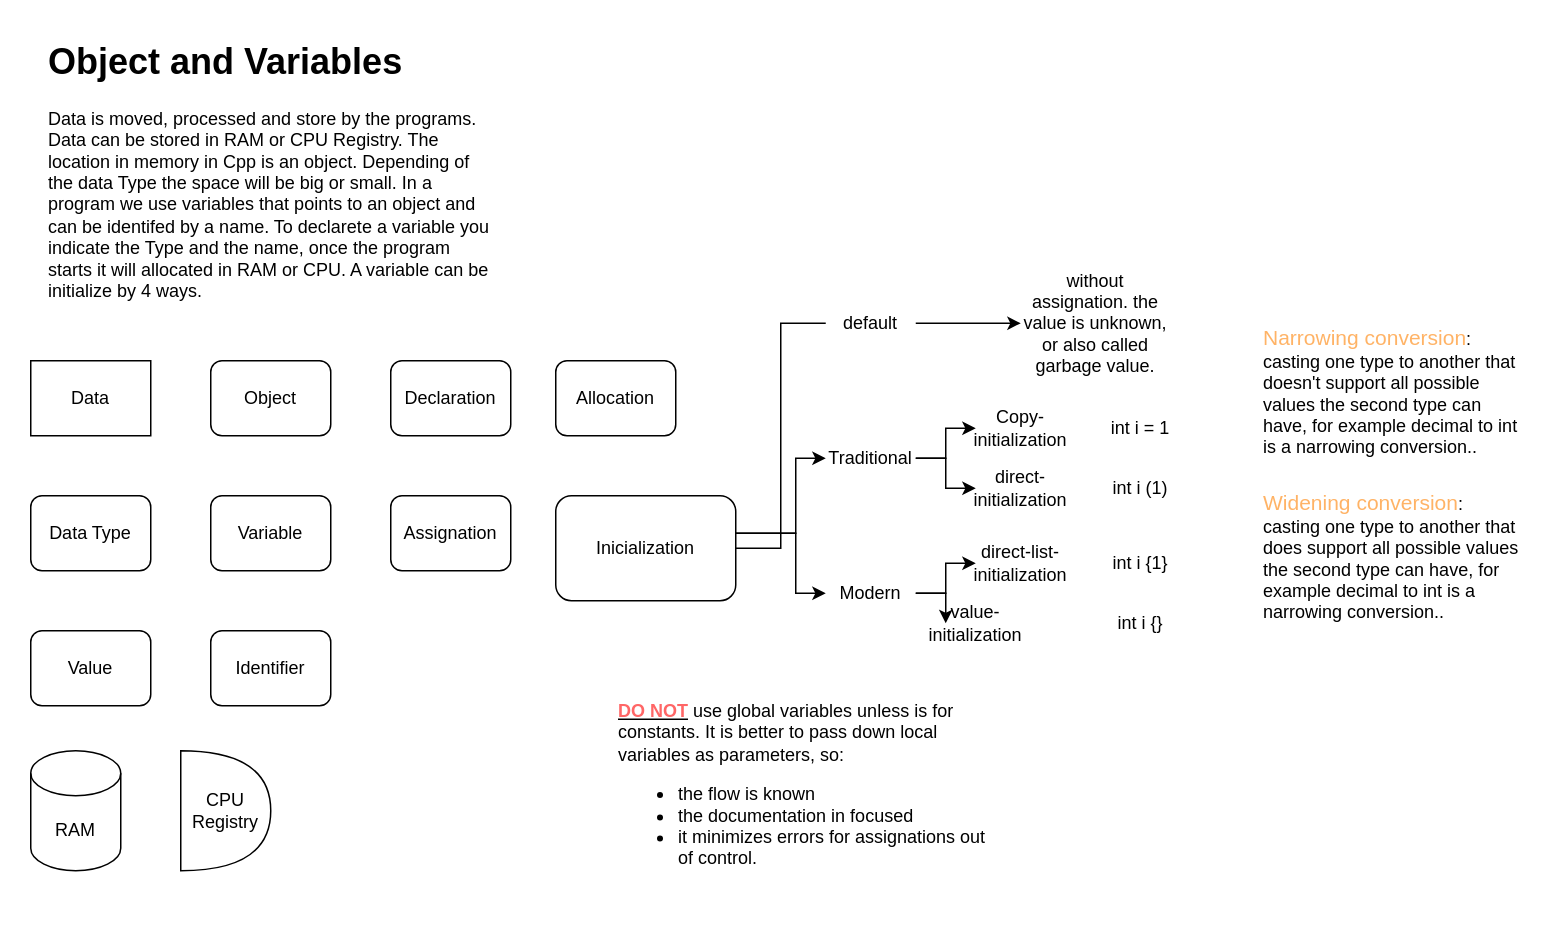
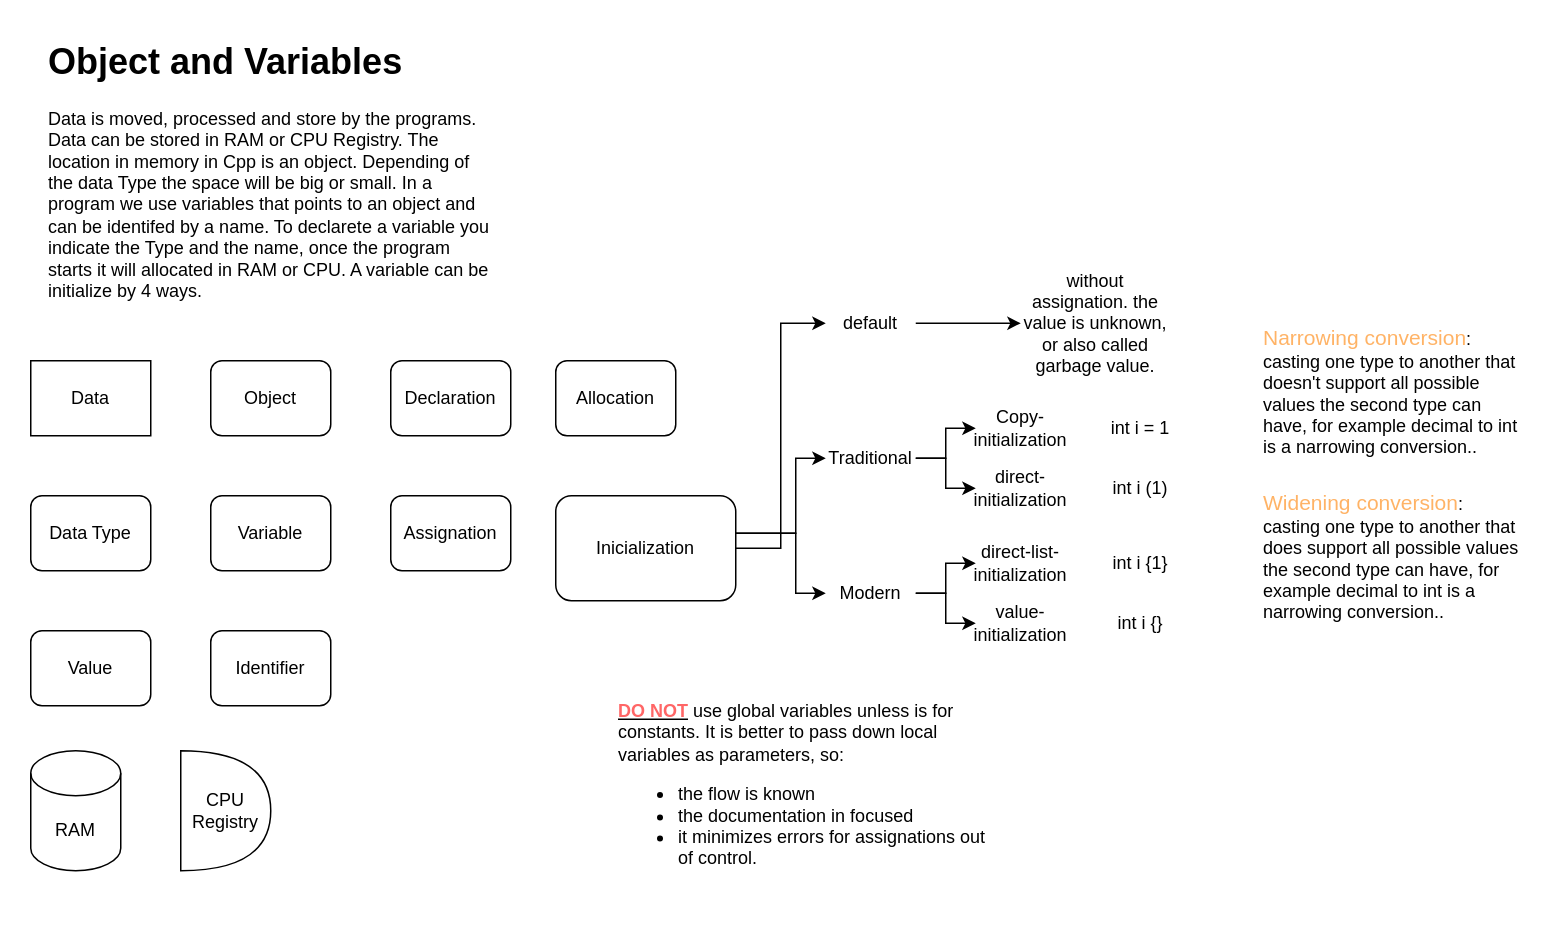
- <mxCell id="11" style="edgeStyle=orthogonalEdgeStyle;rounded=0;orthogonalLoop=1;jettySize=auto;html=1;entryX=0;entryY=0.5;entryDx=0;entryDy=0;endArrow=none;" edge="1" parent="1" source="12" target="34"><mxGeometry relative="1" as="geometry" /></mxCell>
+ <mxCell id="11" style="edgeStyle=orthogonalEdgeStyle;rounded=0;orthogonalLoop=1;jettySize=auto;html=1;entryX=0;entryY=0.5;entryDx=0;entryDy=0;" edge="1" parent="1" source="12" target="34"><mxGeometry relative="1" as="geometry" /></mxCell>
- <mxCell id="30" value="value-initialization" style="text;html=1;align=center;verticalAlign=middle;whiteSpace=wrap;rounded=0;" parent="1" vertex="1"><mxGeometry x="620" y="400" width="60" height="30" as="geometry" /></mxCell>
+ <mxCell id="30" value="value-initialization" style="text;html=1;align=center;verticalAlign=middle;whiteSpace=wrap;rounded=0;" parent="1" vertex="1"><mxGeometry x="650" y="400" width="60" height="30" as="geometry" /></mxCell>
